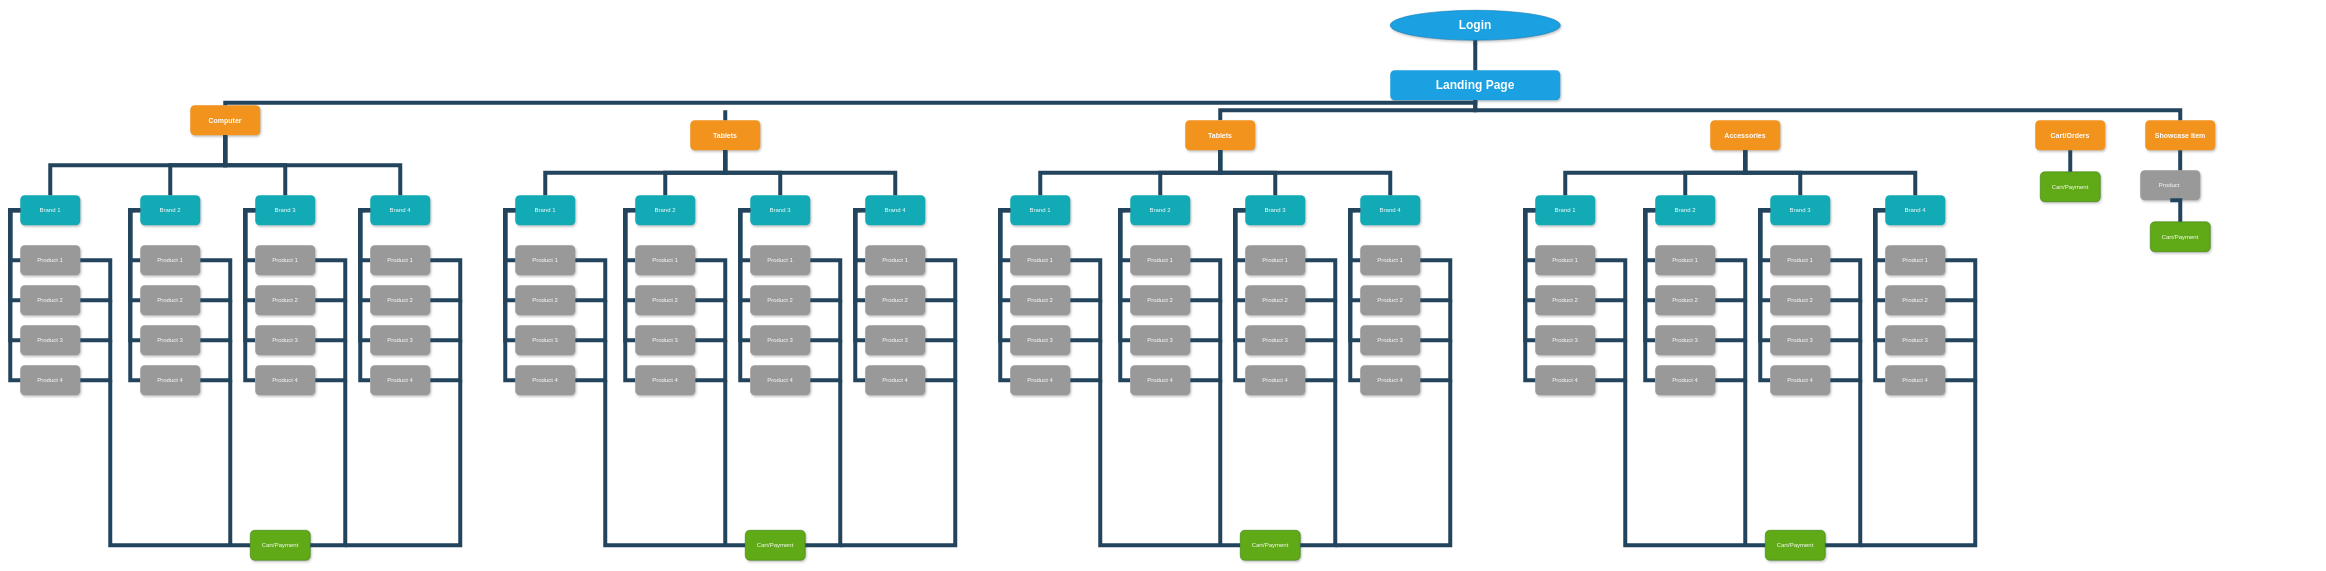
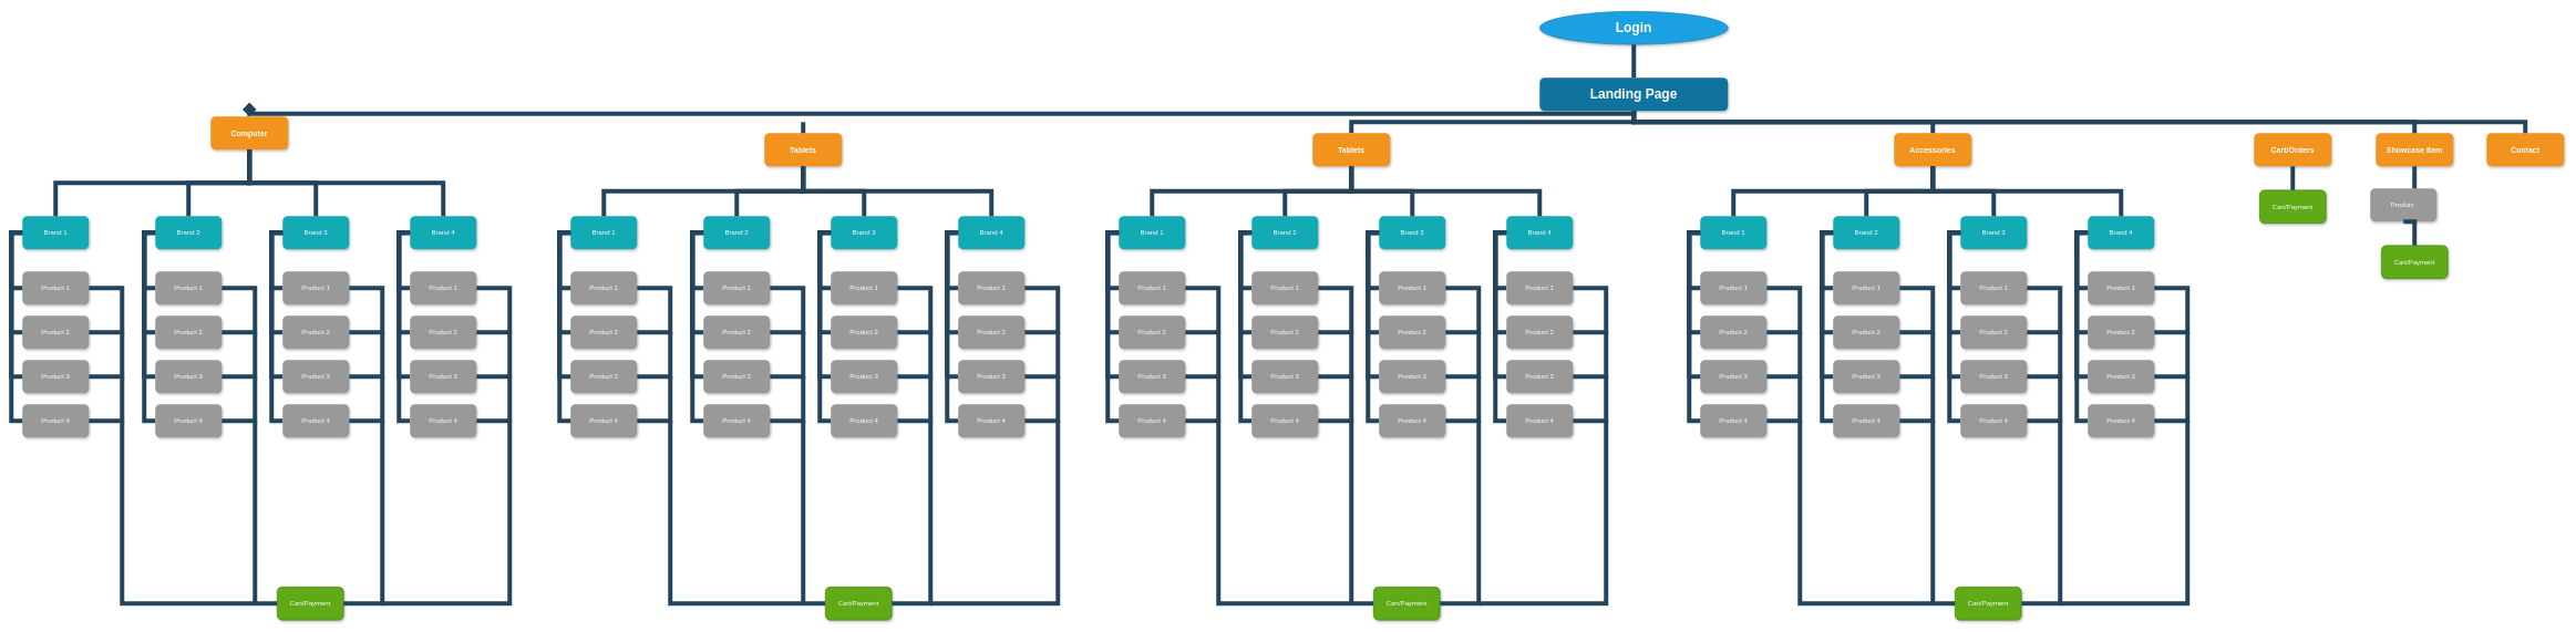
- <mxCell id="3" value="Landing Page" style="whiteSpace=wrap;rounded=1;shadow=1;fillColor=#1ba1e2;strokeColor=none;fontColor=#FFFFFF;fontStyle=1;fontSize=24;" parent="1" vertex="1"><mxGeometry x="2780" y="140" width="340" height="60" as="geometry" /></mxCell>
+ <mxCell id="3" value="Landing Page" style="whiteSpace=wrap;rounded=1;shadow=1;fillColor=#10739E;strokeColor=none;fontColor=#FFFFFF;fontStyle=1;fontSize=24" parent="1" vertex="1"><mxGeometry x="2780" y="140" width="340" height="60" as="geometry" /></mxCell>
- <mxCell id="21" value="" style="edgeStyle=elbowEdgeStyle;elbow=vertical;rounded=0;fontColor=#000000;endArrow=none;endFill=0;strokeWidth=8;strokeColor=#23445D;" parent="1" source="3" target="4" edge="1"><mxGeometry width="100" height="100" relative="1" as="geometry"><mxPoint x="1010" y="230" as="sourcePoint" /><mxPoint x="1110" y="130" as="targetPoint" /></mxGeometry></mxCell>
+ <mxCell id="21" value="" style="edgeStyle=elbowEdgeStyle;elbow=vertical;rounded=0;fontColor=#000000;endArrow=diamond;endFill=0;strokeWidth=8;strokeColor=#23445D;" parent="1" source="3" target="4" edge="1"><mxGeometry width="100" height="100" relative="1" as="geometry"><mxPoint x="1010" y="230" as="sourcePoint" /><mxPoint x="1110" y="130" as="targetPoint" /></mxGeometry></mxCell>
+ <mxCell id="252" value="" style="edgeStyle=elbowEdgeStyle;elbow=vertical;rounded=0;fontColor=#000000;endArrow=none;endFill=0;strokeWidth=8;strokeColor=#23445D;exitX=0.5;exitY=1;exitDx=0;exitDy=0;entryX=0.5;entryY=0;entryDx=0;entryDy=0;" edge="1" parent="1" source="3" target="27"><mxGeometry width="100" height="100" relative="1" as="geometry"><mxPoint x="2960" y="210" as="sourcePoint" /><mxPoint x="4370" y="250" as="targetPoint" /></mxGeometry></mxCell>
+ <mxCell id="23" value="" style="edgeStyle=elbowEdgeStyle;elbow=vertical;rounded=0;fontColor=#000000;endArrow=none;endFill=0;strokeWidth=8;strokeColor=#23445D;" parent="1" source="3" target="7" edge="1"><mxGeometry width="100" height="100" relative="1" as="geometry"><mxPoint x="1040" y="260" as="sourcePoint" /><mxPoint x="1140" y="160" as="targetPoint" /></mxGeometry></mxCell>
+ <mxCell id="27" value="Contact" style="whiteSpace=wrap;rounded=1;fillColor=#F2931E;strokeColor=none;shadow=1;fontColor=#FFFFFF;fontStyle=1;fontSize=14" vertex="1" parent="1"><mxGeometry x="4490" y="240" width="140" height="60" as="geometry" /></mxCell>
